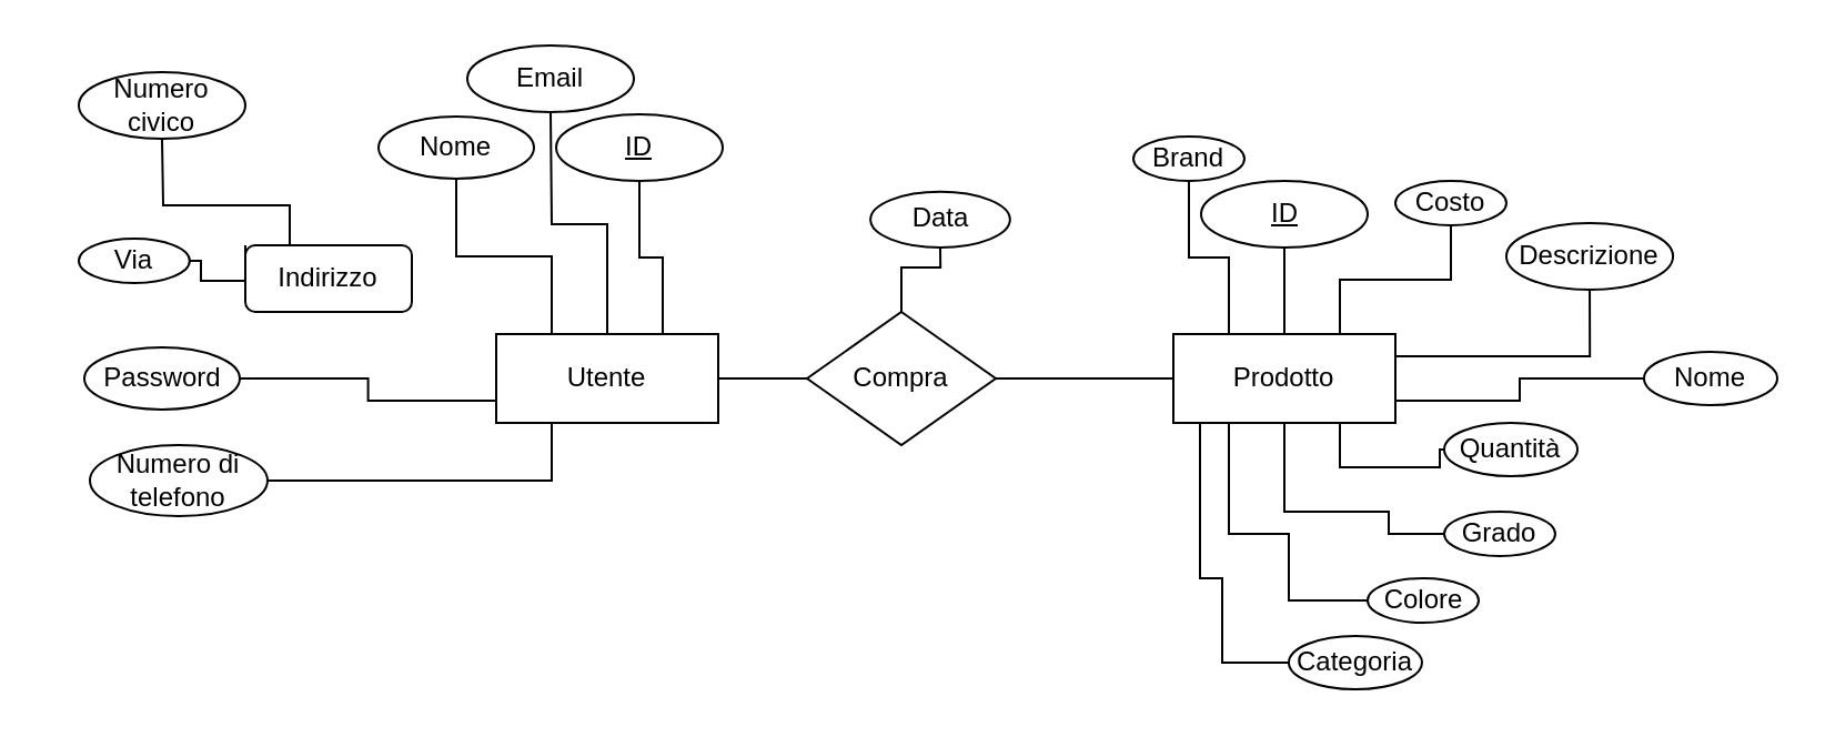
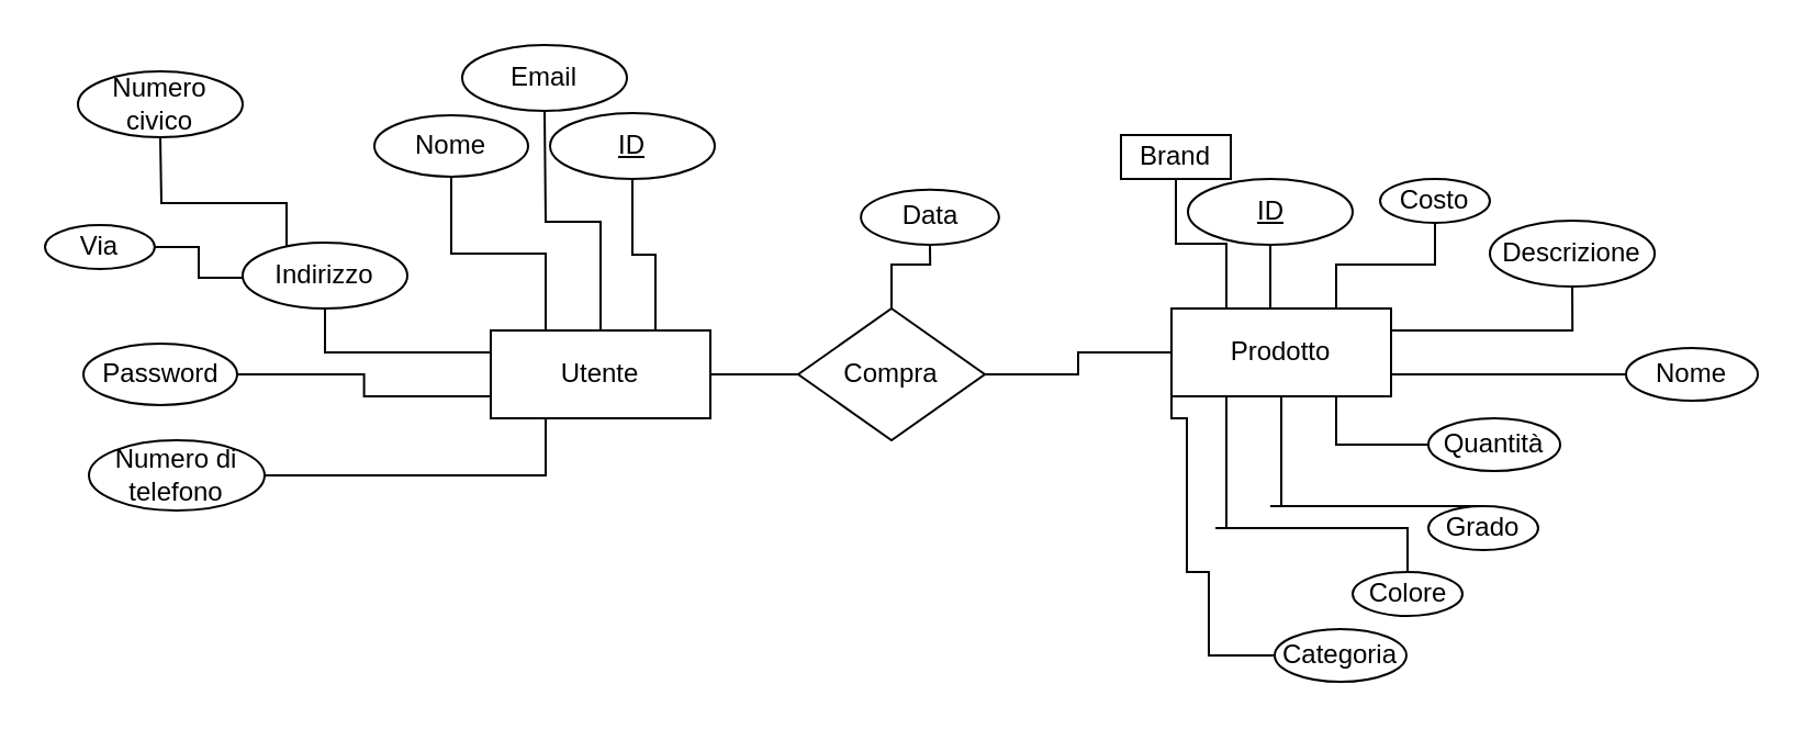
- <mxCell id="40" value="Brand" style="ellipse;whiteSpace=wrap;html=1;align=center;" vertex="1" parent="1"><mxGeometry x="510" y="61" width="50" height="20" as="geometry" /></mxCell>
+ <mxCell id="40" value="Brand" style="whiteSpace=wrap;html=1;align=center;rounded=0;" vertex="1" parent="1"><mxGeometry x="510" y="61" width="50" height="20" as="geometry" /></mxCell>
- <mxCell id="29" value="Via" style="ellipse;whiteSpace=wrap;html=1;align=center;" vertex="1" parent="1"><mxGeometry x="35" y="107" width="49.93" height="19.97" as="geometry" /></mxCell>
+ <mxCell id="29" value="Via" style="ellipse;whiteSpace=wrap;html=1;align=center;" vertex="1" parent="1"><mxGeometry x="20" y="102" width="49.93" height="19.97" as="geometry" /></mxCell>
- <mxCell id="30" value="Indirizzo" style="whiteSpace=wrap;html=1;align=center;rounded=1;" vertex="1" parent="1"><mxGeometry x="110" y="110" width="75" height="30" as="geometry" /></mxCell>
+ <mxCell id="30" value="Indirizzo" style="ellipse;whiteSpace=wrap;html=1;align=center;" vertex="1" parent="1"><mxGeometry x="110" y="110" width="75" height="30" as="geometry" /></mxCell>
+ <mxCell id="17" style="edgeStyle=orthogonalEdgeStyle;rounded=0;orthogonalLoop=1;jettySize=auto;html=1;exitX=0;exitY=0.25;exitDx=0;exitDy=0;endArrow=none;endFill=0;entryX=0.5;entryY=1;entryDx=0;entryDy=0;" edge="1" parent="1" source="20" target="30"><mxGeometry relative="1" as="geometry"><mxPoint x="155" y="140" as="targetPoint" /></mxGeometry></mxCell>
- <mxCell id="12" value="Prodotto" style="whiteSpace=wrap;html=1;align=center;" vertex="1" parent="1"><mxGeometry x="528" y="150" width="100" height="40" as="geometry" /></mxCell>
+ <mxCell id="12" value="Prodotto" style="whiteSpace=wrap;html=1;align=center;" vertex="1" parent="1"><mxGeometry x="533" y="140" width="100" height="40" as="geometry" /></mxCell>
